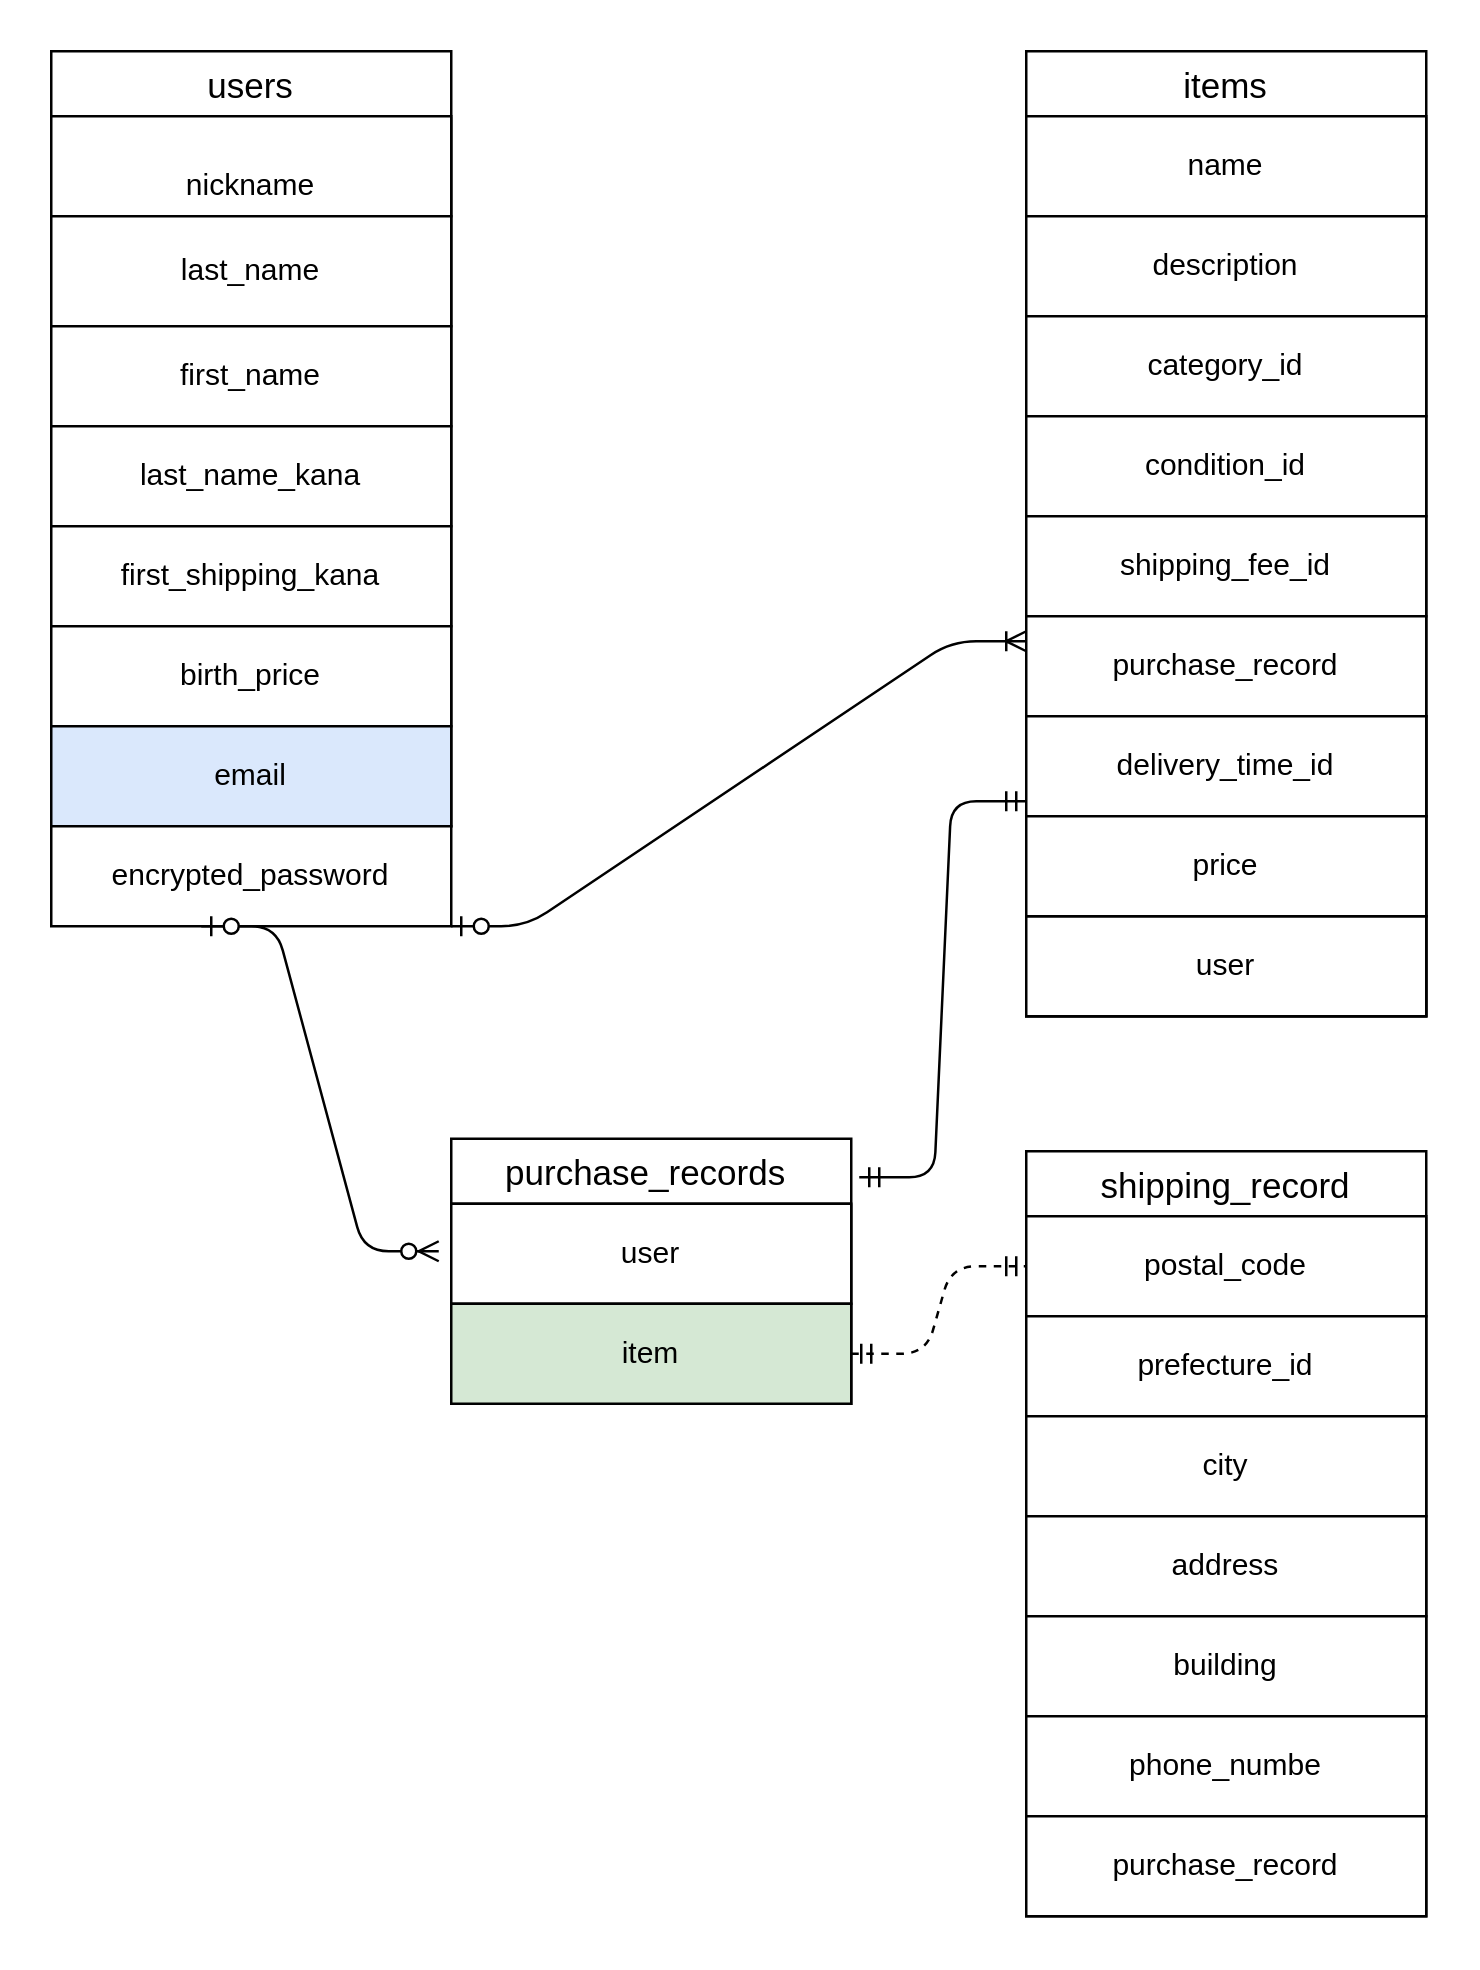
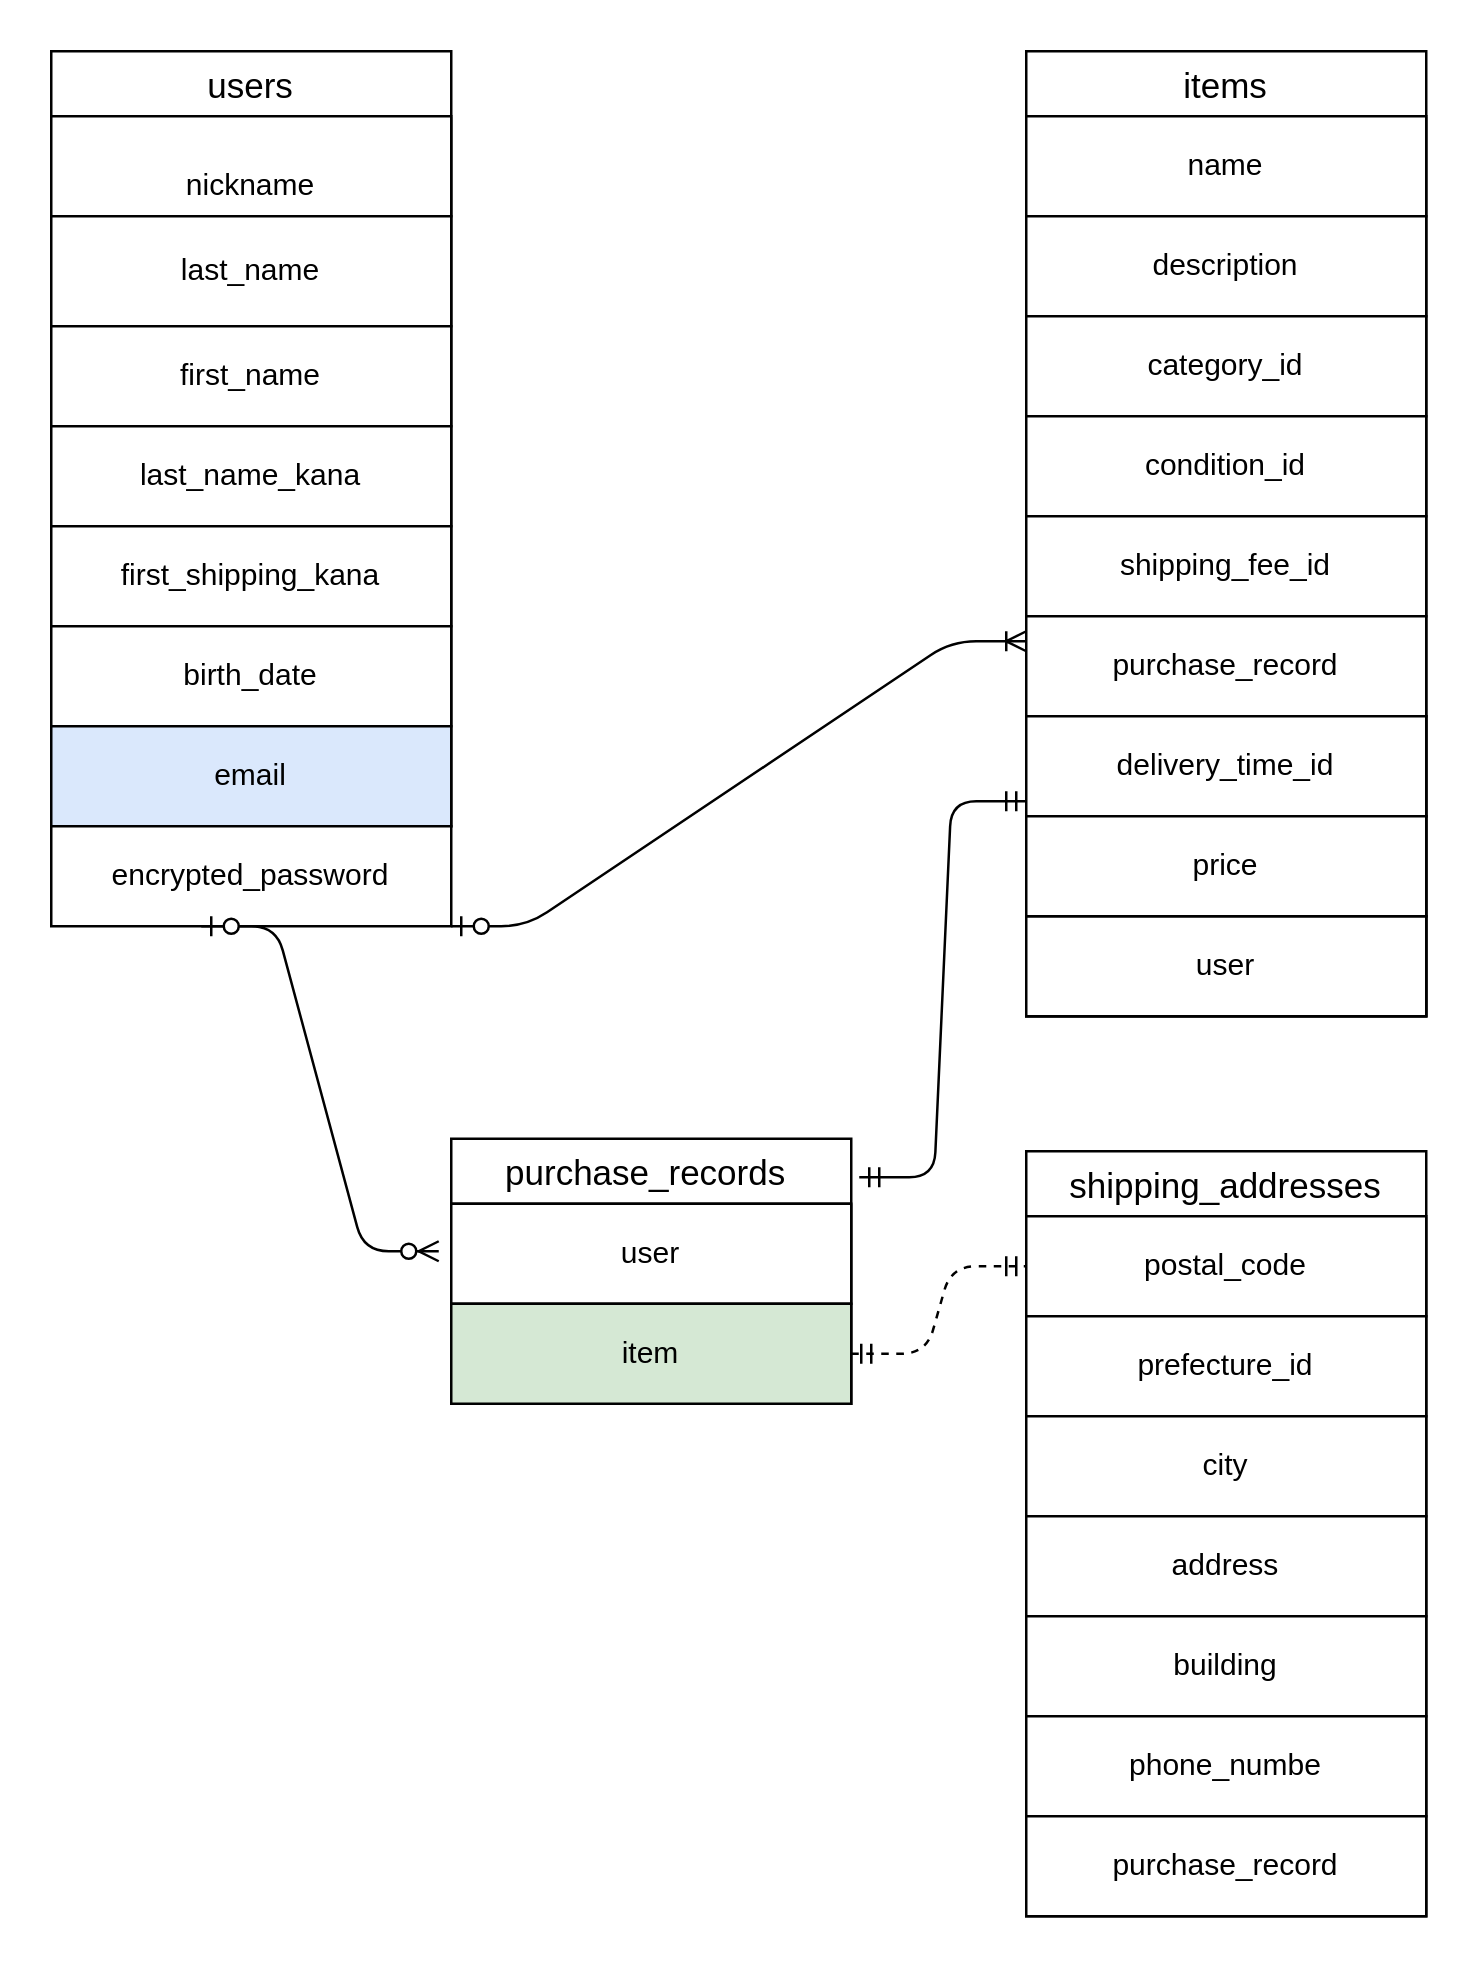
- <mxCell id="8" value="&lt;p class=&quot;p1&quot;&gt;birth_price&lt;/p&gt;" style="whiteSpace=wrap;html=1;align=center;" vertex="1" parent="2"><mxGeometry y="230" width="160" height="40" as="geometry" /></mxCell>
+ <mxCell id="8" value="&lt;p class=&quot;p1&quot;&gt;birth_date&lt;/p&gt;" style="whiteSpace=wrap;html=1;align=center;" vertex="1" parent="2"><mxGeometry y="230" width="160" height="40" as="geometry" /></mxCell>
- <mxCell id="24" value="shipping_record" style="swimlane;fontStyle=0;childLayout=stackLayout;horizontal=1;startSize=26;horizontalStack=0;resizeParent=1;resizeParentMax=0;resizeLast=0;collapsible=1;marginBottom=0;align=center;fontSize=14;" vertex="1" parent="1"><mxGeometry x="410" y="460" width="160" height="306" as="geometry" /></mxCell>
+ <mxCell id="24" value="shipping_addresses" style="swimlane;fontStyle=0;childLayout=stackLayout;horizontal=1;startSize=26;horizontalStack=0;resizeParent=1;resizeParentMax=0;resizeLast=0;collapsible=1;marginBottom=0;align=center;fontSize=14;" vertex="1" parent="1"><mxGeometry x="410" y="460" width="160" height="306" as="geometry" /></mxCell>
